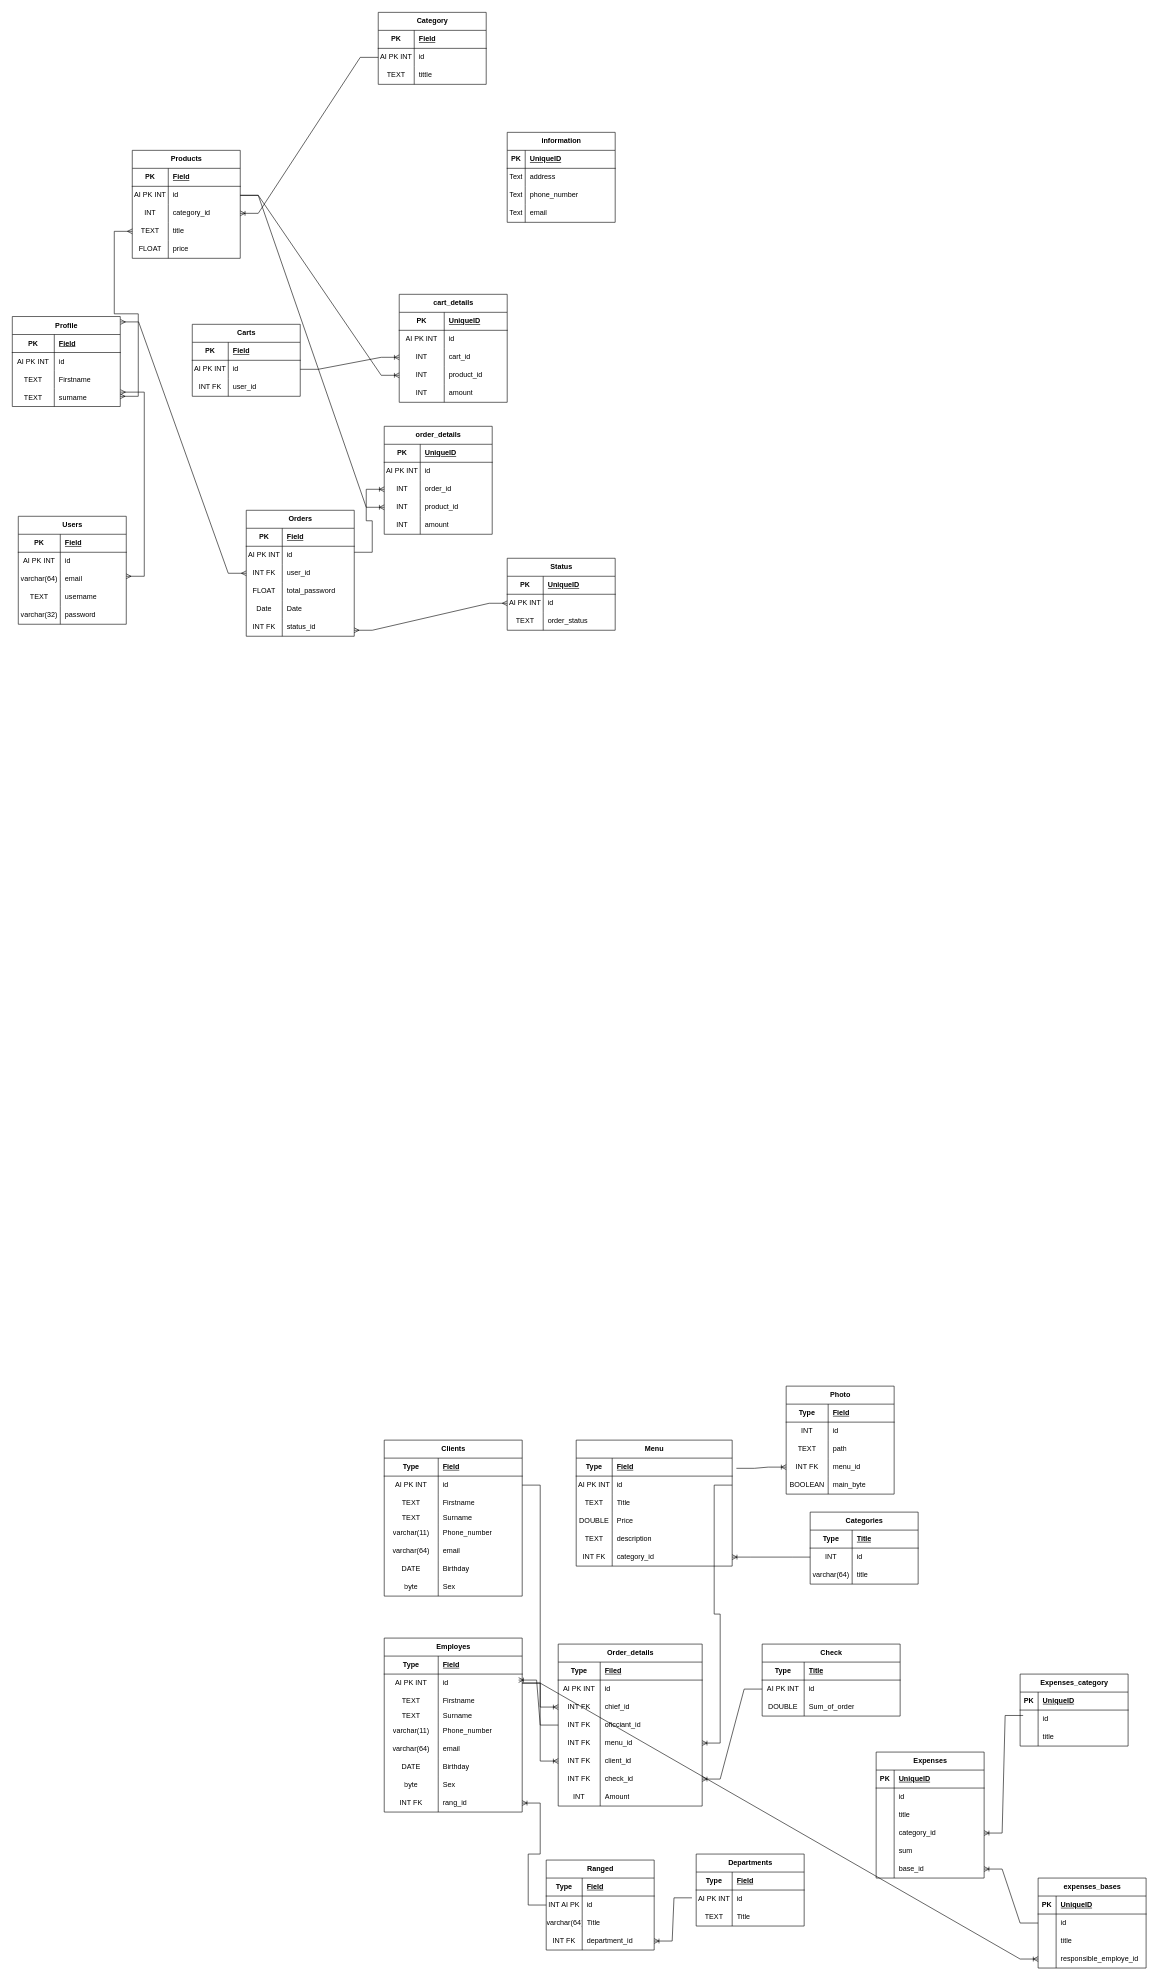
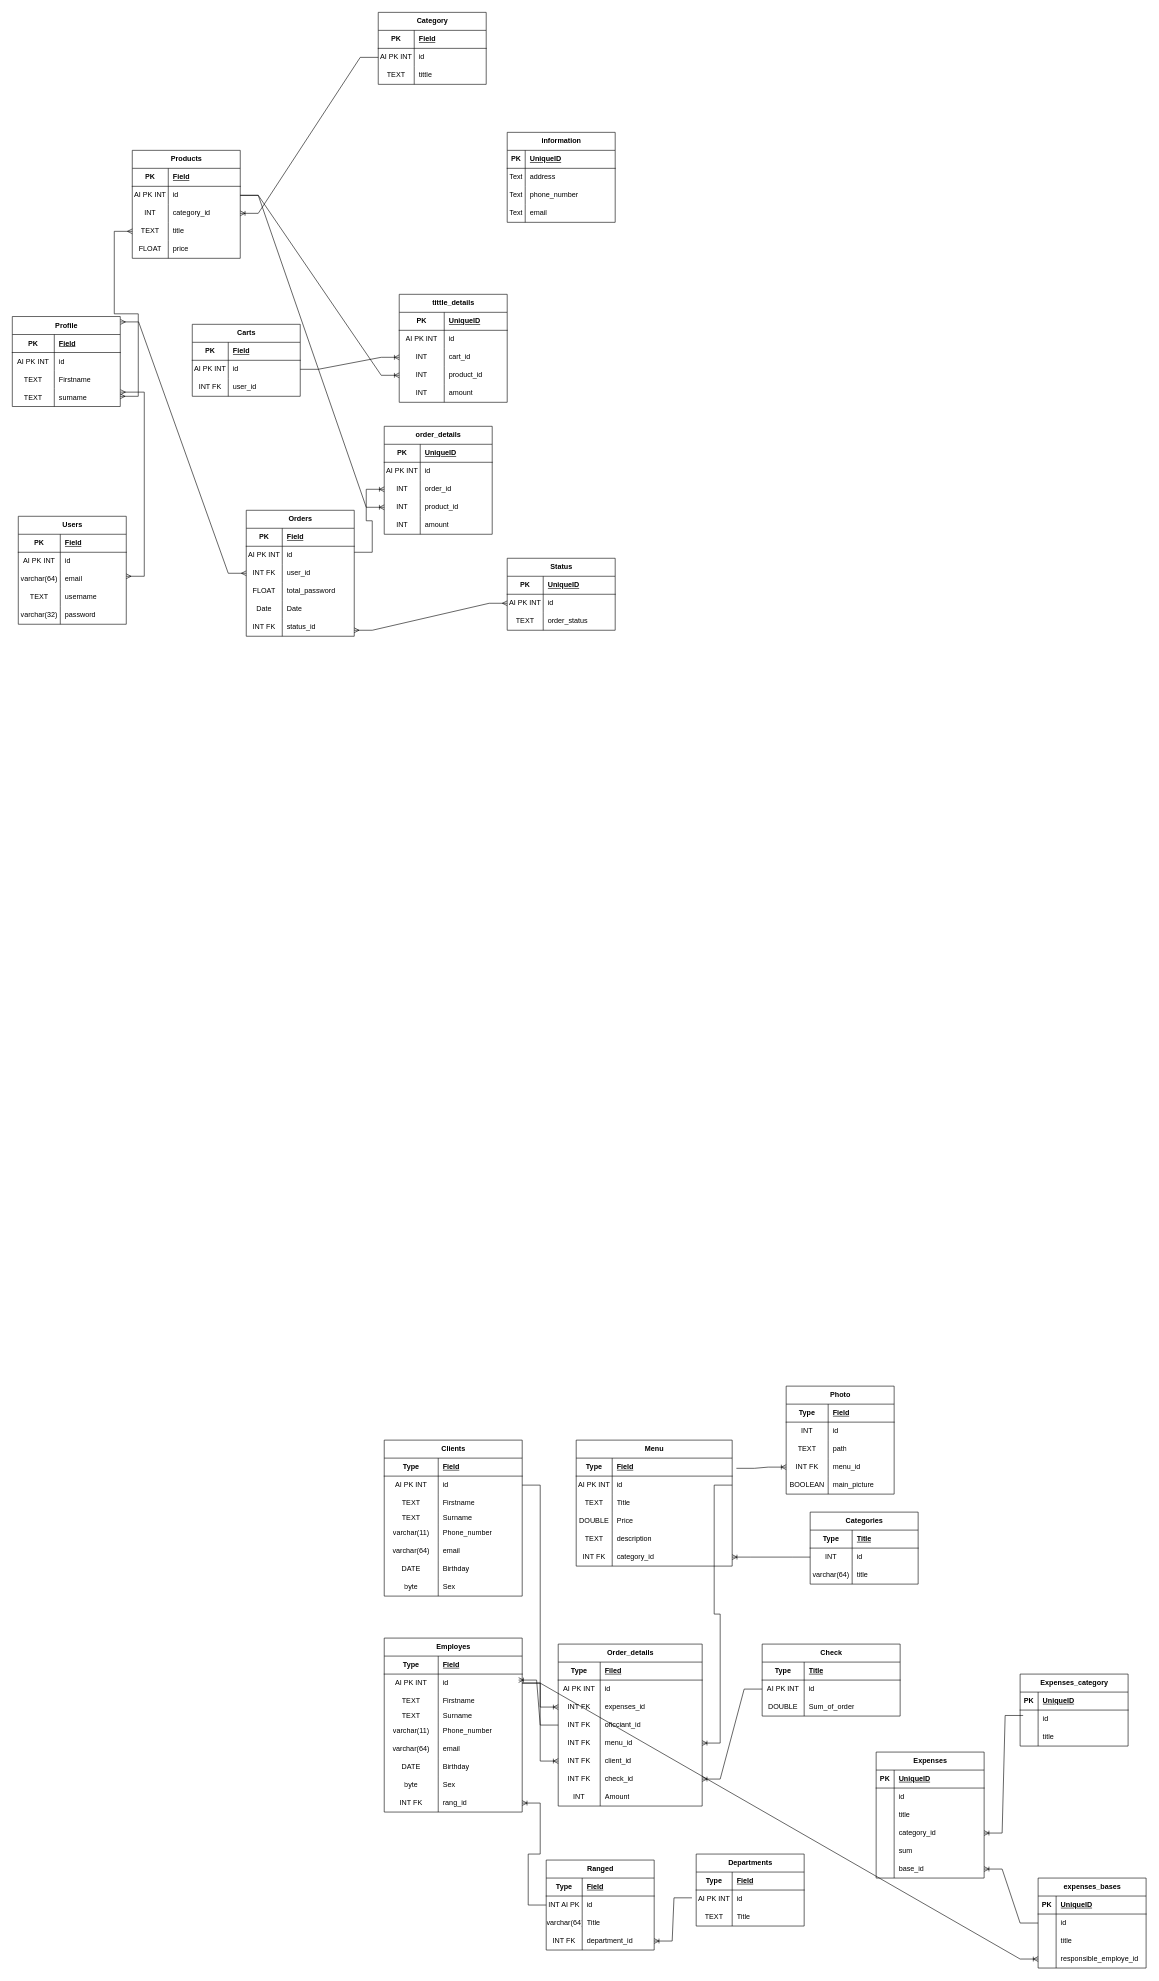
- <mxCell id="311" value="cart_details" style="shape=table;startSize=30;container=1;collapsible=1;childLayout=tableLayout;fixedRows=1;rowLines=0;fontStyle=1;align=center;resizeLast=1;html=1;" vertex="1" parent="1"><mxGeometry x="665" y="490" width="180" height="180" as="geometry" /></mxCell>
+ <mxCell id="311" value="tittle_details" style="shape=table;startSize=30;container=1;collapsible=1;childLayout=tableLayout;fixedRows=1;rowLines=0;fontStyle=1;align=center;resizeLast=1;html=1;" vertex="1" parent="1"><mxGeometry x="665" y="490" width="180" height="180" as="geometry" /></mxCell>
- <mxCell id="98" value="main_byte" style="shape=partialRectangle;connectable=0;fillColor=none;top=0;left=0;bottom=0;right=0;align=left;spacingLeft=6;overflow=hidden;whiteSpace=wrap;html=1;" vertex="1" parent="96"><mxGeometry x="70" width="110" height="30" as="geometry"><mxRectangle width="110" height="30" as="alternateBounds" /></mxGeometry></mxCell>
+ <mxCell id="98" value="main_picture" style="shape=partialRectangle;connectable=0;fillColor=none;top=0;left=0;bottom=0;right=0;align=left;spacingLeft=6;overflow=hidden;whiteSpace=wrap;html=1;" vertex="1" parent="96"><mxGeometry x="70" width="110" height="30" as="geometry"><mxRectangle width="110" height="30" as="alternateBounds" /></mxGeometry></mxCell>
- <mxCell id="137" value="chief_id" style="shape=partialRectangle;connectable=0;fillColor=none;top=0;left=0;bottom=0;right=0;align=left;spacingLeft=6;overflow=hidden;whiteSpace=wrap;html=1;" vertex="1" parent="135"><mxGeometry x="70" width="170" height="30" as="geometry"><mxRectangle width="170" height="30" as="alternateBounds" /></mxGeometry></mxCell>
+ <mxCell id="137" value="expenses_id" style="shape=partialRectangle;connectable=0;fillColor=none;top=0;left=0;bottom=0;right=0;align=left;spacingLeft=6;overflow=hidden;whiteSpace=wrap;html=1;" vertex="1" parent="135"><mxGeometry x="70" width="170" height="30" as="geometry"><mxRectangle width="170" height="30" as="alternateBounds" /></mxGeometry></mxCell>
